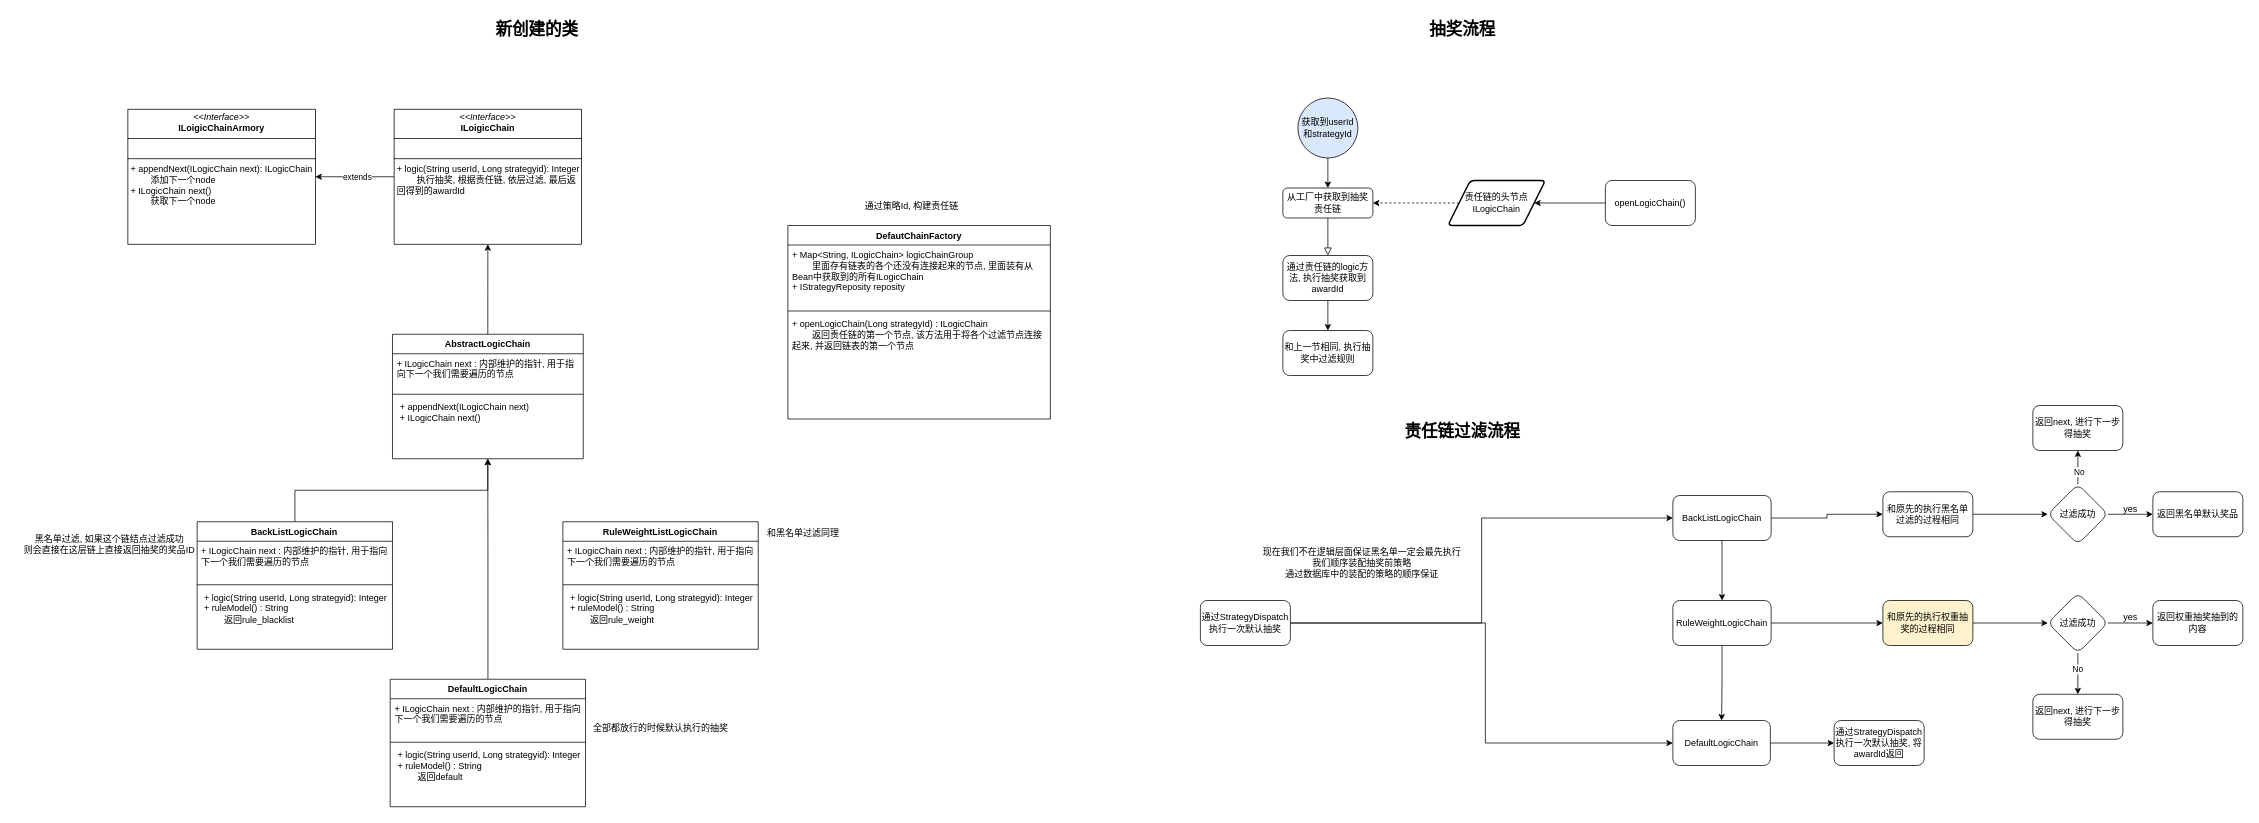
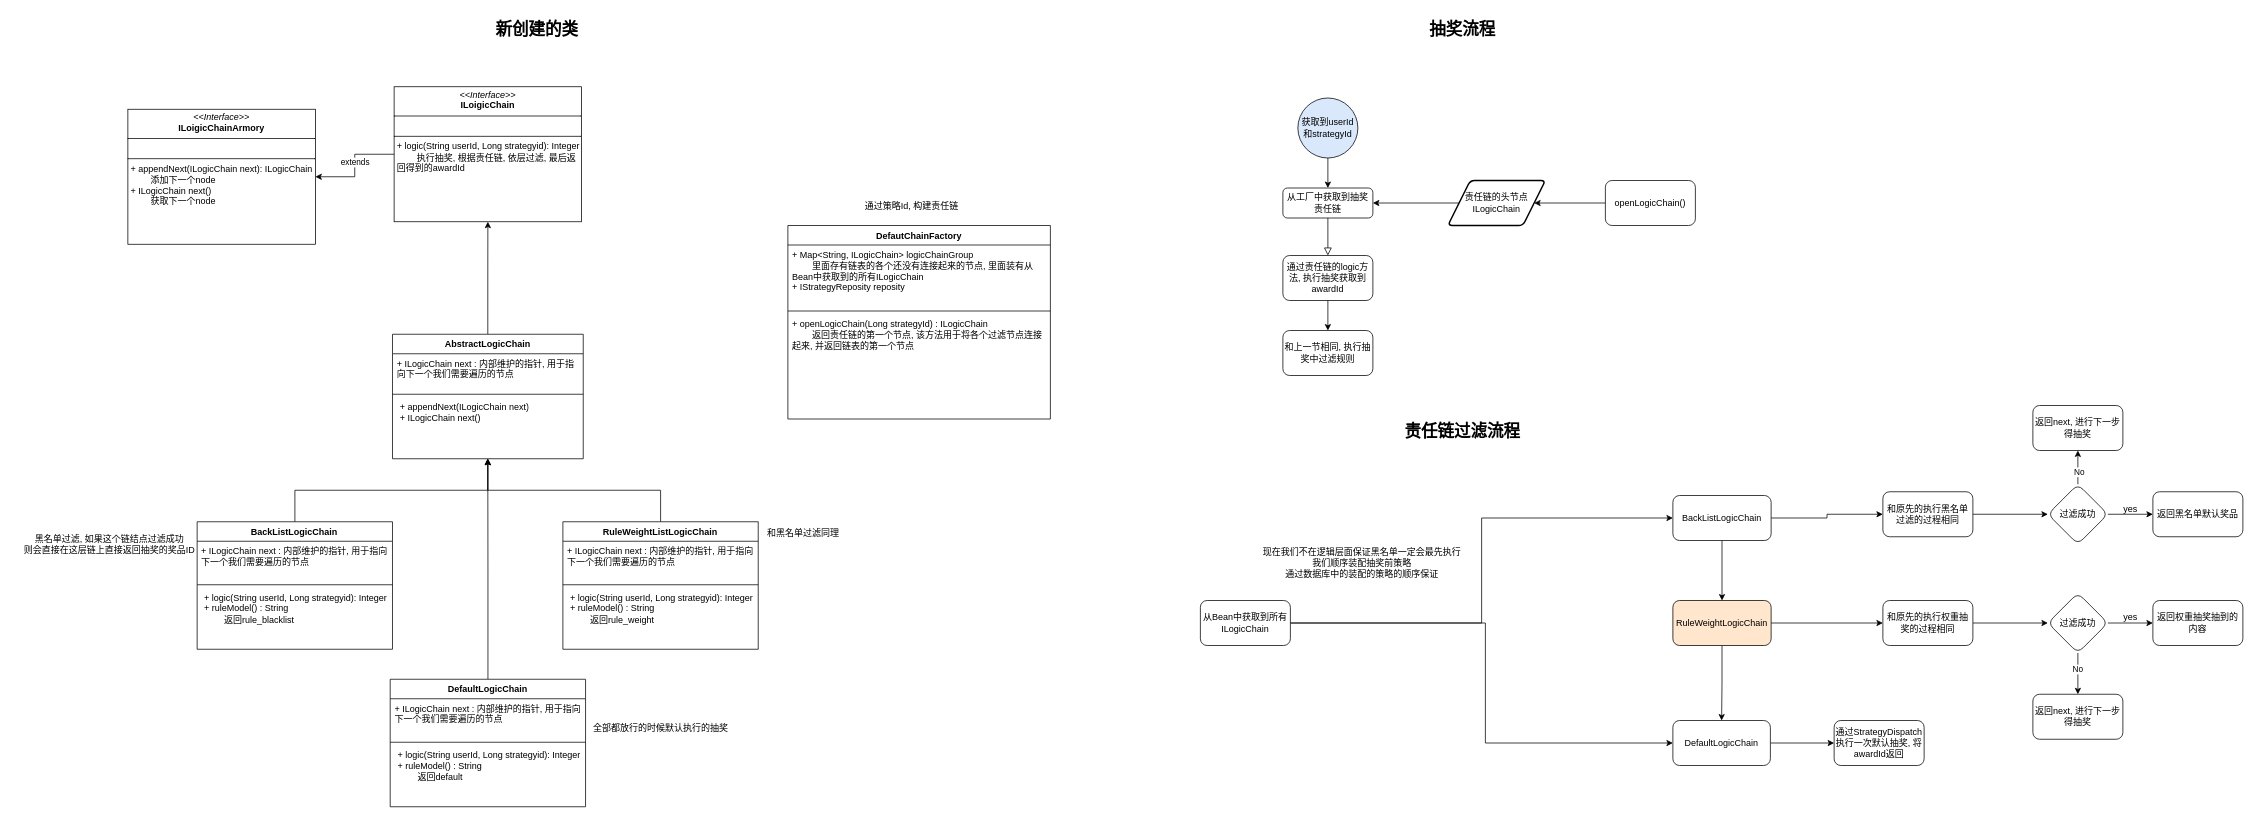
- <mxCell id="30" value="&lt;p style=&quot;margin:0px;margin-top:4px;text-align:center;&quot;&gt;&lt;i&gt;&amp;lt;&amp;lt;Interface&amp;gt;&amp;gt;&lt;/i&gt;&lt;br&gt;&lt;b&gt;ILoigicChain&lt;/b&gt;&lt;/p&gt;&lt;hr size=&quot;1&quot; style=&quot;border-style:solid;&quot;&gt;&lt;p style=&quot;margin:0px;margin-left:4px;&quot;&gt;&lt;br&gt;&lt;/p&gt;&lt;hr size=&quot;1&quot; style=&quot;border-style:solid;&quot;&gt;&lt;p style=&quot;margin:0px;margin-left:4px;&quot;&gt;+ logic(String userId, Long strategyid): Integer&lt;/p&gt;&lt;p style=&quot;margin:0px;margin-left:4px;&quot;&gt;&lt;span style=&quot;white-space: pre;&quot;&gt;&#09;&lt;/span&gt;执行抽奖, 根据责任链, 依层过滤, 最后返回得到的awardId&lt;br&gt;&lt;/p&gt;" style="verticalAlign=top;align=left;overflow=fill;html=1;whiteSpace=wrap;" vertex="1" parent="1"><mxGeometry x="524.99" y="145" width="250" height="180" as="geometry" /></mxCell>
+ <mxCell id="30" value="&lt;p style=&quot;margin:0px;margin-top:4px;text-align:center;&quot;&gt;&lt;i&gt;&amp;lt;&amp;lt;Interface&amp;gt;&amp;gt;&lt;/i&gt;&lt;br&gt;&lt;b&gt;ILoigicChain&lt;/b&gt;&lt;/p&gt;&lt;hr size=&quot;1&quot; style=&quot;border-style:solid;&quot;&gt;&lt;p style=&quot;margin:0px;margin-left:4px;&quot;&gt;&lt;br&gt;&lt;/p&gt;&lt;hr size=&quot;1&quot; style=&quot;border-style:solid;&quot;&gt;&lt;p style=&quot;margin:0px;margin-left:4px;&quot;&gt;+ logic(String userId, Long strategyid): Integer&lt;/p&gt;&lt;p style=&quot;margin:0px;margin-left:4px;&quot;&gt;&lt;span style=&quot;white-space: pre;&quot;&gt;&#09;&lt;/span&gt;执行抽奖, 根据责任链, 依层过滤, 最后返回得到的awardId&lt;br&gt;&lt;/p&gt;" style="verticalAlign=top;align=left;overflow=fill;html=1;whiteSpace=wrap;" vertex="1" parent="1"><mxGeometry x="524.99" y="115" width="250" height="180" as="geometry" /></mxCell>
- <mxCell id="13" style="edgeStyle=orthogonalEdgeStyle;rounded=0;orthogonalLoop=1;jettySize=auto;html=1;dashed=1;" edge="1" parent="1" source="14" target="3"><mxGeometry relative="1" as="geometry" /></mxCell>
+ <mxCell id="13" style="edgeStyle=orthogonalEdgeStyle;rounded=0;orthogonalLoop=1;jettySize=auto;html=1;" edge="1" parent="1" source="14" target="3"><mxGeometry relative="1" as="geometry" /></mxCell>
+ <mxCell id="41" style="edgeStyle=orthogonalEdgeStyle;rounded=0;orthogonalLoop=1;jettySize=auto;html=1;" edge="1" parent="1" source="42" target="32"><mxGeometry relative="1" as="geometry" /></mxCell>
- <mxCell id="18" value="通过StrategyDispatch执行一次默认抽奖" style="rounded=1;whiteSpace=wrap;html=1;" vertex="1" parent="1"><mxGeometry x="1600" y="800" width="120" height="60" as="geometry" /></mxCell>
+ <mxCell id="18" value="从Bean中获取到所有ILogicChain" style="rounded=1;whiteSpace=wrap;html=1;" vertex="1" parent="1"><mxGeometry x="1600" y="800" width="120" height="60" as="geometry" /></mxCell>
- <mxCell id="24" value="RuleWeightLogicChain" style="rounded=1;whiteSpace=wrap;html=1;" vertex="1" parent="1"><mxGeometry x="2230" y="800" width="131" height="60" as="geometry" /></mxCell>
+ <mxCell id="24" value="RuleWeightLogicChain" style="rounded=1;whiteSpace=wrap;html=1;fillColor=#ffe6cc;" vertex="1" parent="1"><mxGeometry x="2230" y="800" width="131" height="60" as="geometry" /></mxCell>
- <mxCell id="61" value="和原先的执行权重抽奖的过程相同" style="whiteSpace=wrap;html=1;rounded=1;fillColor=#fff2cc;" vertex="1" parent="1"><mxGeometry x="2510" y="800" width="120" height="60" as="geometry" /></mxCell>
+ <mxCell id="61" value="和原先的执行权重抽奖的过程相同" style="whiteSpace=wrap;html=1;rounded=1;" vertex="1" parent="1"><mxGeometry x="2510" y="800" width="120" height="60" as="geometry" /></mxCell>
